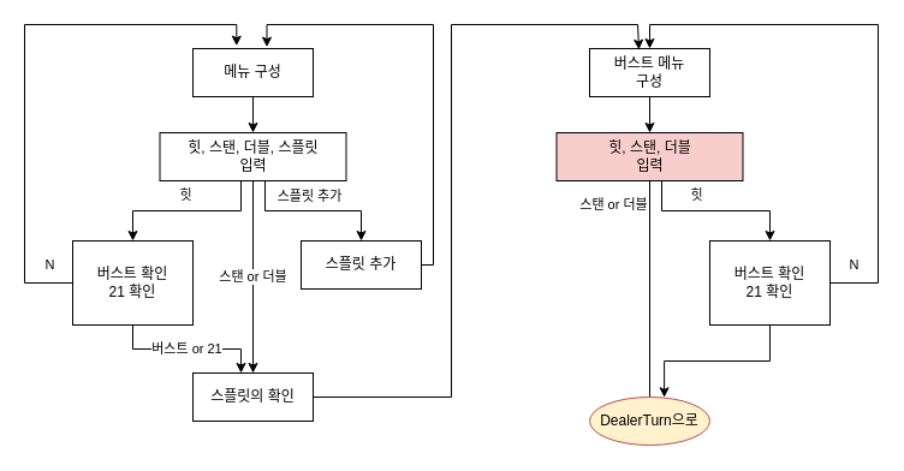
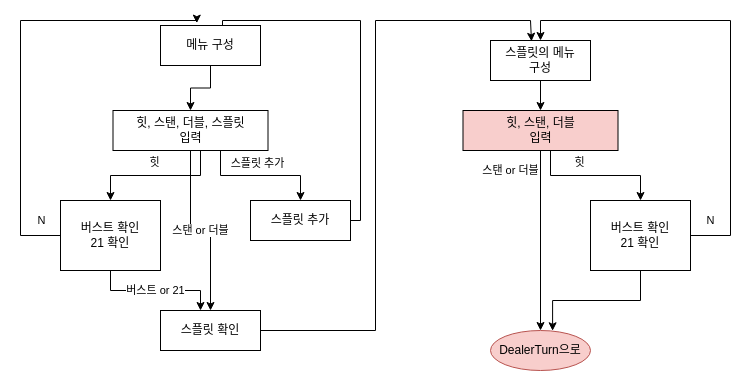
- <mxCell id="14" value="메뉴 구성" style="whiteSpace=wrap;html=1;align=center;" parent="1" vertex="1"><mxGeometry x="160" y="40" width="100" height="40" as="geometry" /></mxCell>
+ <mxCell id="14" value="메뉴 구성" style="whiteSpace=wrap;html=1;align=center;" parent="1" vertex="1"><mxGeometry x="160" y="25" width="100" height="40" as="geometry" /></mxCell>
- <mxCell id="16" value="버스트 메뉴&lt;div&gt;구성&lt;/div&gt;" style="whiteSpace=wrap;html=1;align=center;" parent="1" vertex="1"><mxGeometry x="490" y="40" width="100" height="40" as="geometry" /></mxCell>
+ <mxCell id="16" value="스플릿의 메뉴&lt;div&gt;구성&lt;/div&gt;" style="whiteSpace=wrap;html=1;align=center;" parent="1" vertex="1"><mxGeometry x="490" y="40" width="100" height="40" as="geometry" /></mxCell>
- <mxCell id="7" value="힛, 스탠, 더블, 스플릿&lt;div&gt;입력&lt;/div&gt;" style="whiteSpace=wrap;html=1;align=center;" parent="1" vertex="1"><mxGeometry x="132.5" y="110" width="155" height="40" as="geometry" /></mxCell>
+ <mxCell id="7" value="힛, 스탠, 더블, 스플릿&lt;div&gt;입력&lt;/div&gt;" style="whiteSpace=wrap;html=1;align=center;" parent="1" vertex="1"><mxGeometry x="112.5" y="110" width="155" height="40" as="geometry" /></mxCell>
- <mxCell id="17" value="스탠 or 더블" style="edgeStyle=orthogonalEdgeStyle;rounded=0;orthogonalLoop=1;jettySize=auto;html=1;endArrow=none;" parent="1" source="19" target="22" edge="1"><mxGeometry x="-0.778" y="-30" relative="1" as="geometry"><mxPoint as="offset" /></mxGeometry></mxCell>
+ <mxCell id="17" value="스탠 or 더블" style="edgeStyle=orthogonalEdgeStyle;rounded=0;orthogonalLoop=1;jettySize=auto;html=1;" parent="1" source="19" target="22" edge="1"><mxGeometry x="-0.778" y="-30" relative="1" as="geometry"><mxPoint as="offset" /></mxGeometry></mxCell>
- <mxCell id="3" value="스플릿의 확인" style="whiteSpace=wrap;html=1;align=center;" parent="1" vertex="1"><mxGeometry x="160" y="310" width="100" height="40" as="geometry" /></mxCell>
+ <mxCell id="3" value="스플릿 확인" style="whiteSpace=wrap;html=1;align=center;" parent="1" vertex="1"><mxGeometry x="160" y="310" width="100" height="40" as="geometry" /></mxCell>
- <mxCell id="22" value="DealerTurn으로" style="ellipse;whiteSpace=wrap;html=1;align=center;fillColor=#fff2cc;strokeColor=#b85450;" parent="1" vertex="1"><mxGeometry x="490" y="330" width="100" height="40" as="geometry" /></mxCell>
+ <mxCell id="22" value="DealerTurn으로" style="ellipse;whiteSpace=wrap;html=1;align=center;fillColor=#f8cecc;strokeColor=#b85450;" parent="1" vertex="1"><mxGeometry x="490" y="330" width="100" height="40" as="geometry" /></mxCell>
